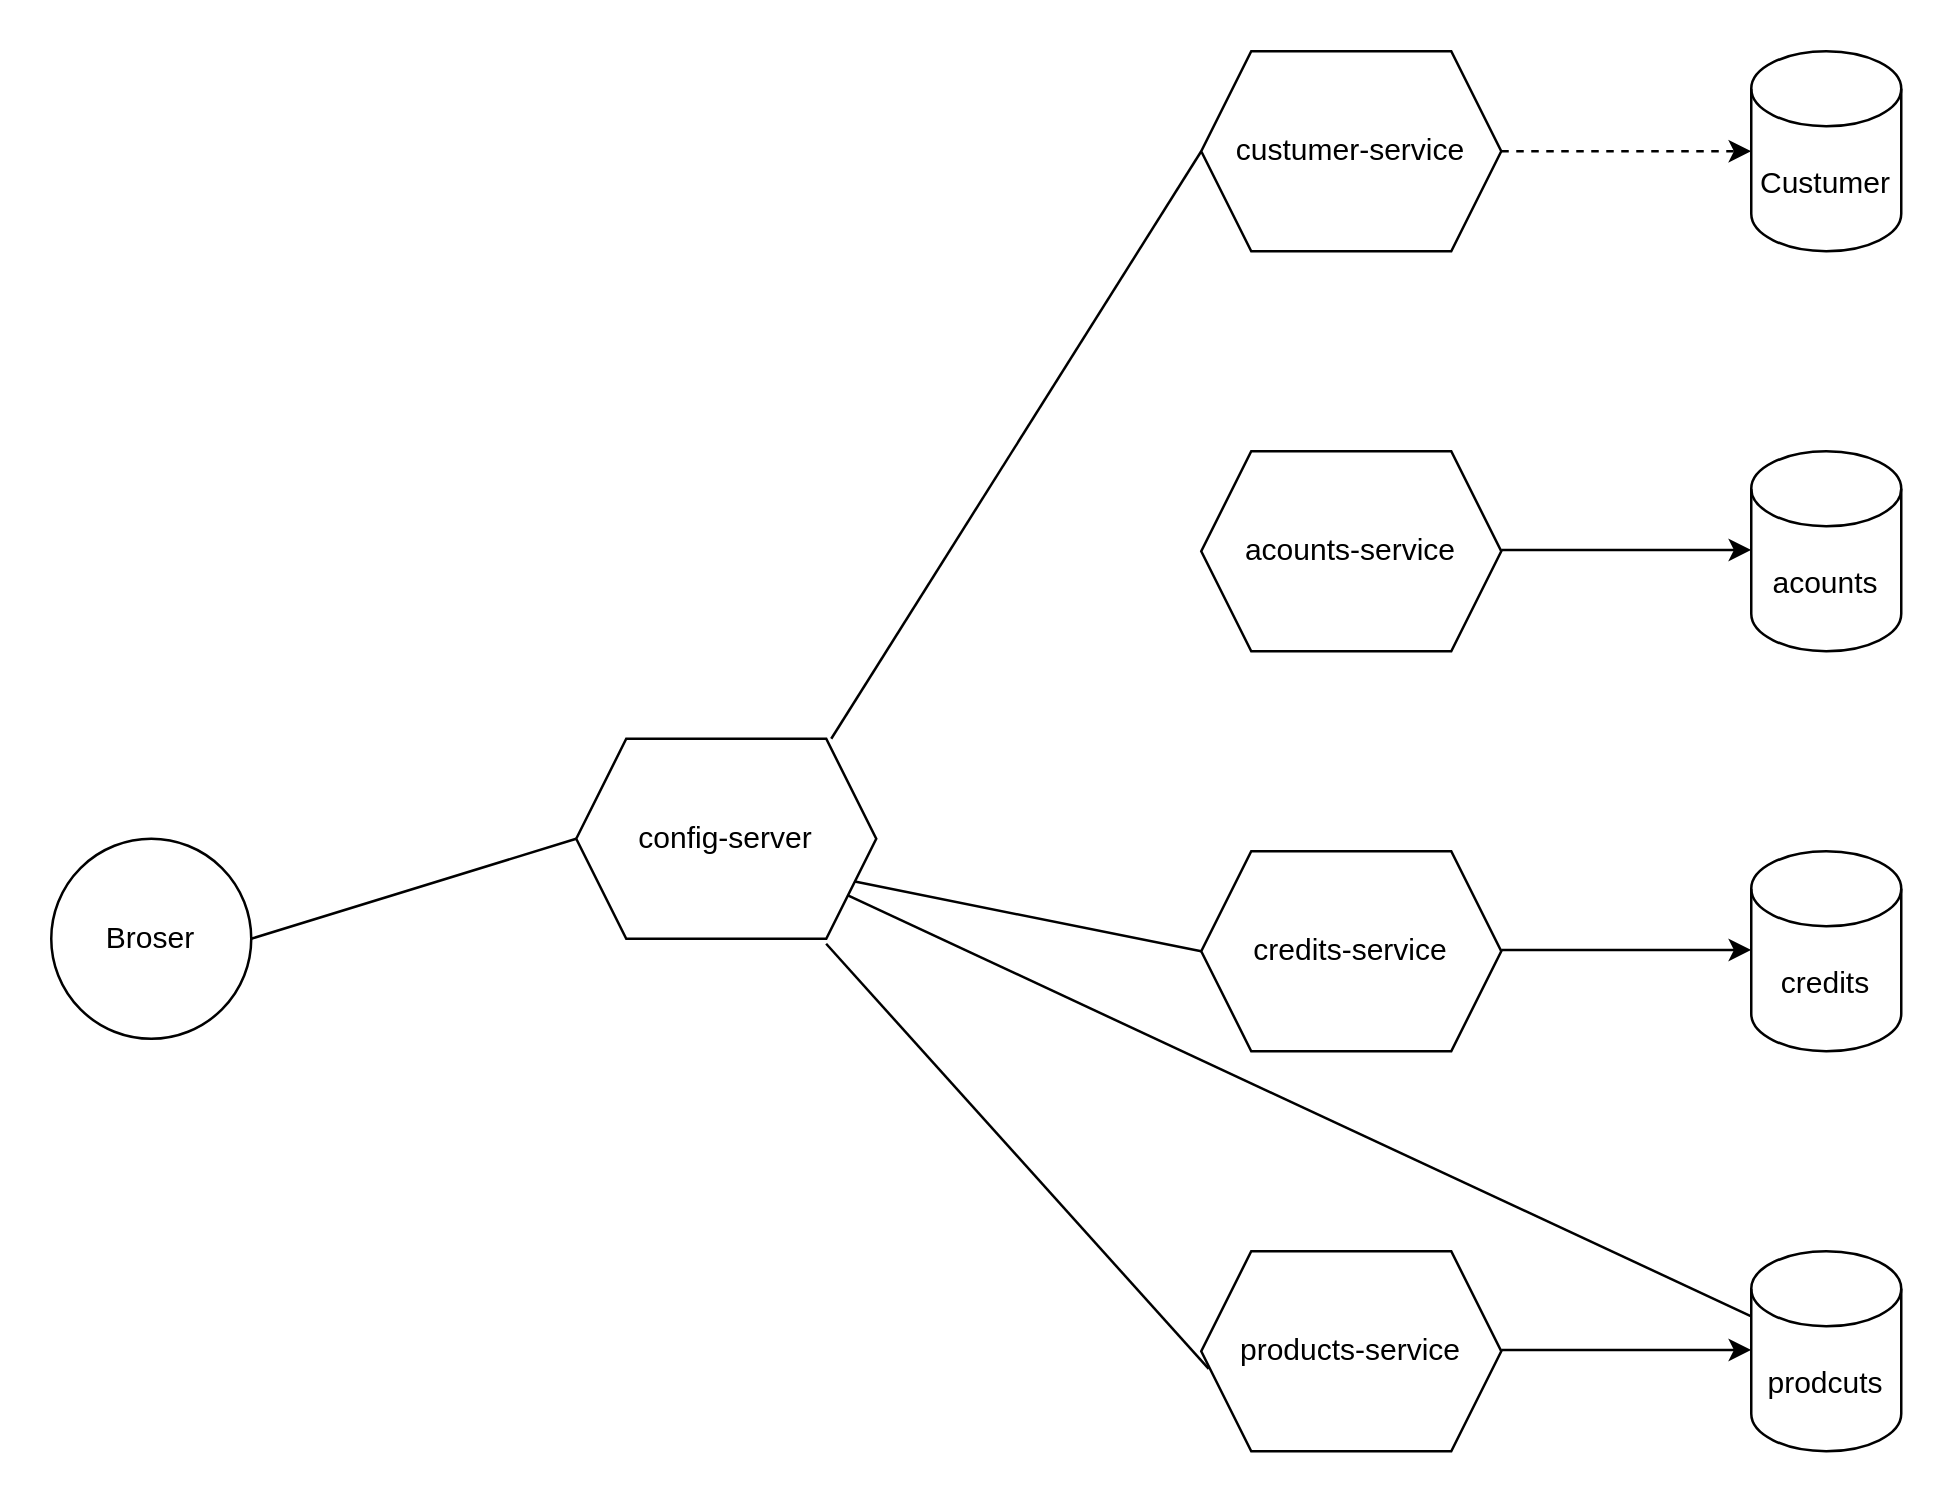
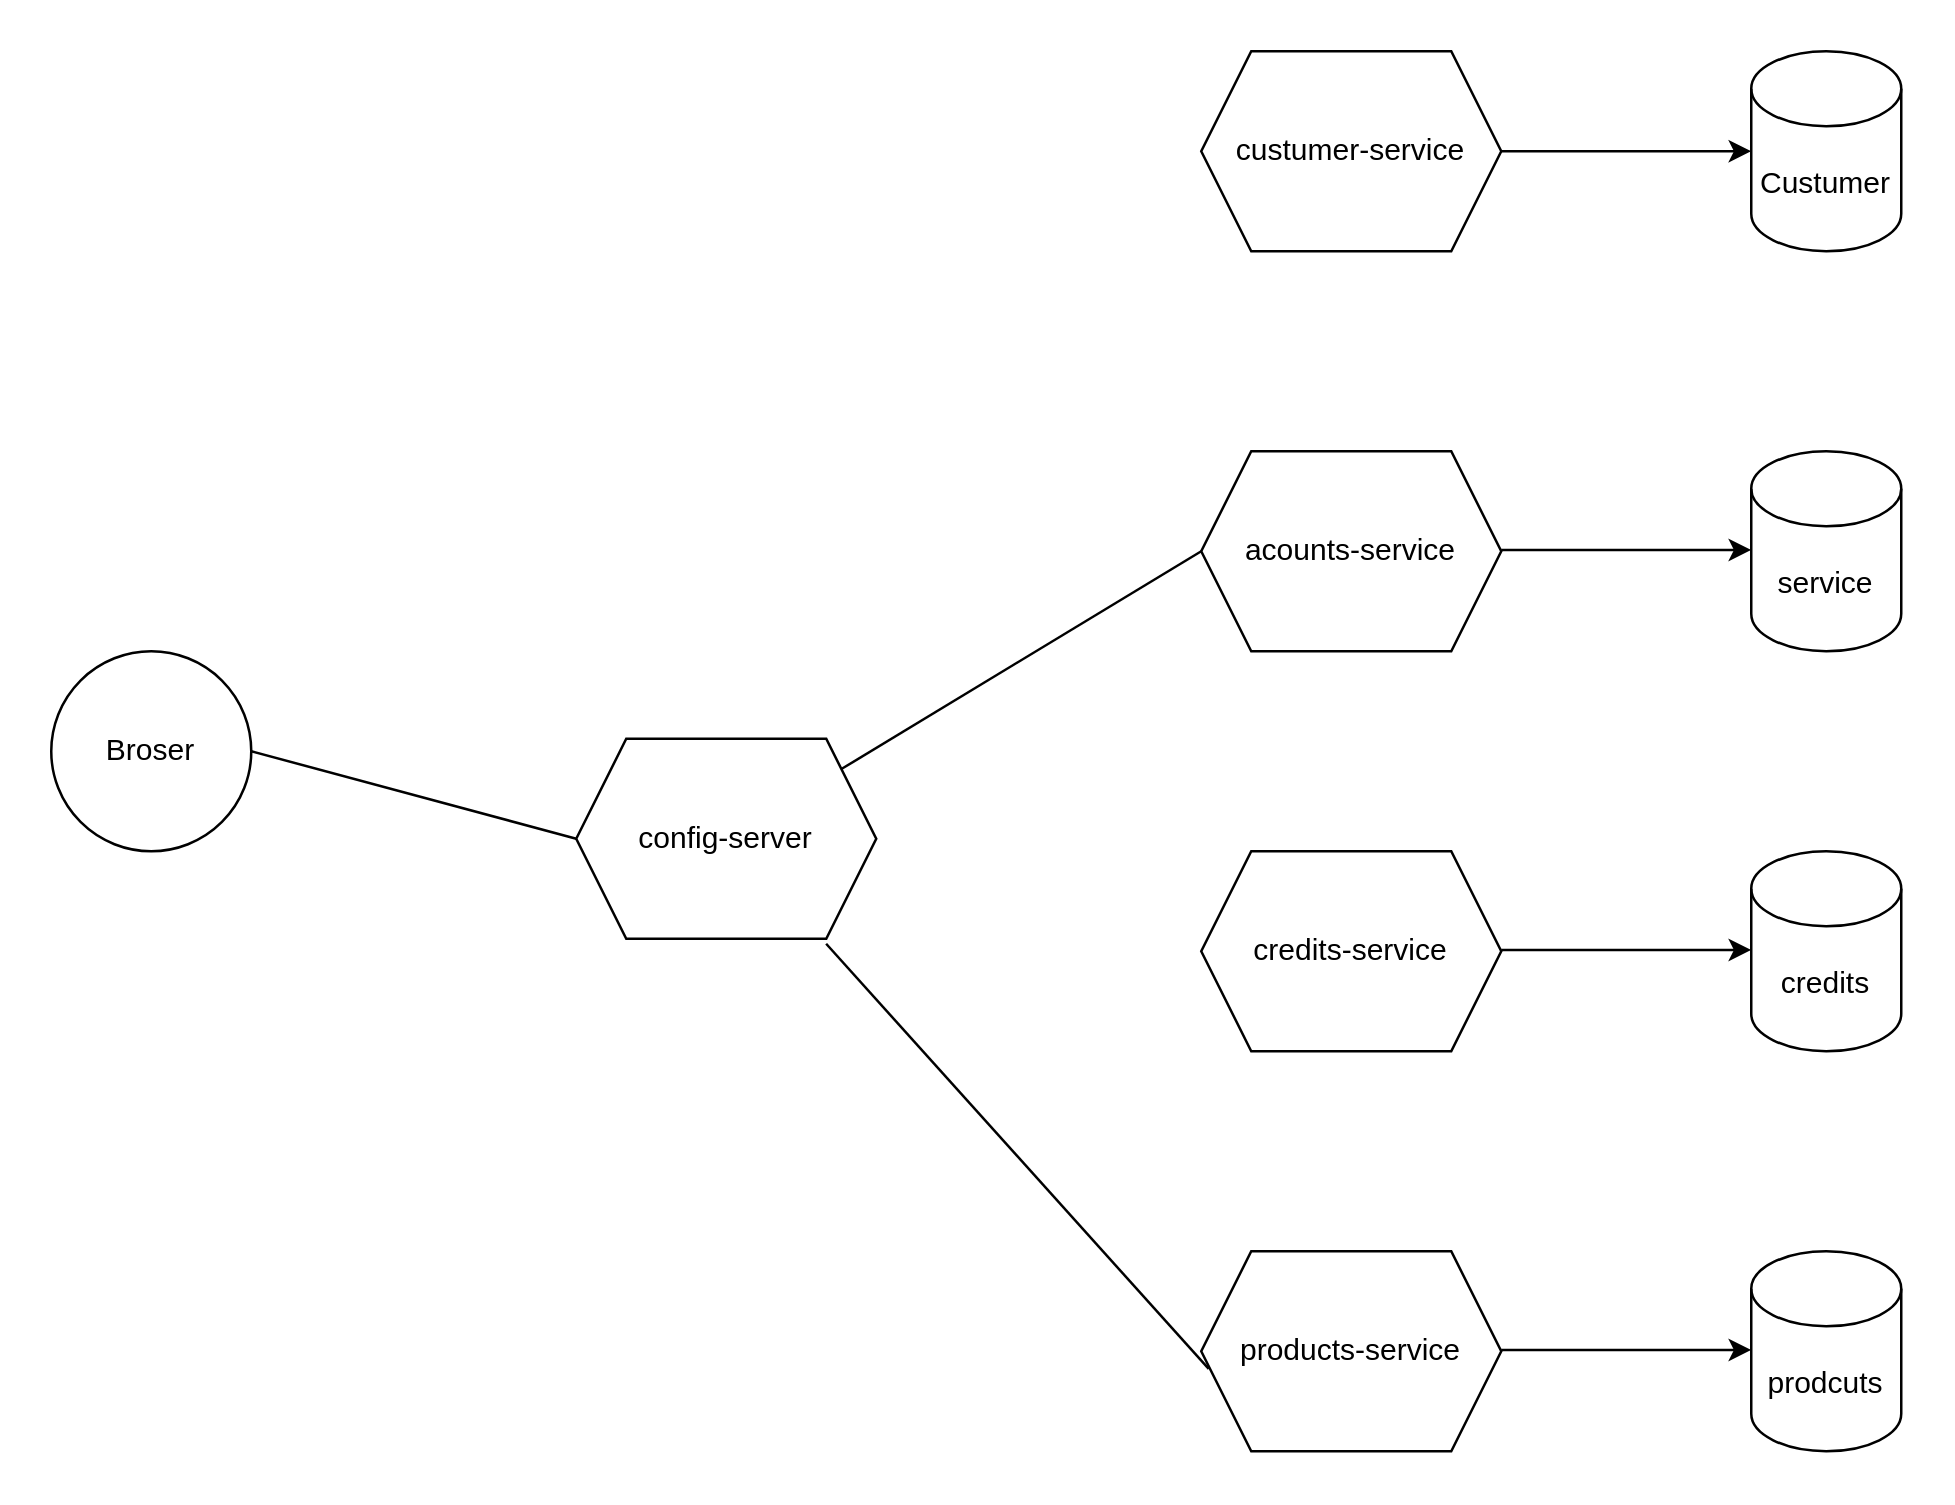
- <mxCell id="17" value="" style="endArrow=classic;html=1;rounded=0;exitX=1;exitY=0.5;exitDx=0;exitDy=0;entryX=0;entryY=0.5;entryDx=0;entryDy=0;entryPerimeter=0;dashed=1;" edge="1" parent="1" source="6" target="2"><mxGeometry width="50" height="50" relative="1" as="geometry"><mxPoint x="640" y="70" as="sourcePoint" /><mxPoint x="690" y="20" as="targetPoint" /></mxGeometry></mxCell>
+ <mxCell id="17" value="" style="endArrow=classic;html=1;rounded=0;exitX=1;exitY=0.5;exitDx=0;exitDy=0;entryX=0;entryY=0.5;entryDx=0;entryDy=0;entryPerimeter=0;" edge="1" parent="1" source="6" target="2"><mxGeometry width="50" height="50" relative="1" as="geometry"><mxPoint x="640" y="70" as="sourcePoint" /><mxPoint x="690" y="20" as="targetPoint" /></mxGeometry></mxCell>
- <mxCell id="13" value="" style="endArrow=none;html=1;rounded=0;exitX=0.85;exitY=0;exitDx=0;exitDy=0;exitPerimeter=0;entryX=0;entryY=0.5;entryDx=0;entryDy=0;" edge="1" parent="1" source="10" target="6"><mxGeometry width="50" height="50" relative="1" as="geometry"><mxPoint x="370" y="370" as="sourcePoint" /><mxPoint x="420" y="320" as="targetPoint" /></mxGeometry></mxCell>
- <mxCell id="4" value="acounts" style="shape=cylinder3;whiteSpace=wrap;html=1;boundedLbl=1;backgroundOutline=1;size=15;" vertex="1" parent="1"><mxGeometry x="700" y="180" width="60" height="80" as="geometry" /></mxCell>
+ <mxCell id="4" value="service" style="shape=cylinder3;whiteSpace=wrap;html=1;boundedLbl=1;backgroundOutline=1;size=15;" vertex="1" parent="1"><mxGeometry x="700" y="180" width="60" height="80" as="geometry" /></mxCell>
- <mxCell id="16" value="" style="endArrow=none;html=1;rounded=0;entryX=0;entryY=0.5;entryDx=0;entryDy=0;exitX=1;exitY=0.75;exitDx=0;exitDy=0;" edge="1" parent="1" source="10" target="8"><mxGeometry width="50" height="50" relative="1" as="geometry"><mxPoint x="359.995" y="329.56" as="sourcePoint" /><mxPoint x="500.43" y="270.43" as="targetPoint" /></mxGeometry></mxCell>
- <mxCell id="11" value="Broser" style="ellipse;whiteSpace=wrap;html=1;aspect=fixed;" vertex="1" parent="1"><mxGeometry x="20" y="335" width="80" height="80" as="geometry" /></mxCell>
+ <mxCell id="11" value="Broser" style="ellipse;whiteSpace=wrap;html=1;aspect=fixed;" vertex="1" parent="1"><mxGeometry x="20" y="260" width="80" height="80" as="geometry" /></mxCell>
- <mxCell id="15" value="" style="endArrow=none;html=1;rounded=0;" edge="1" parent="1" source="10" target="3"><mxGeometry width="50" height="50" relative="1" as="geometry"><mxPoint x="370" y="370" as="sourcePoint" /><mxPoint x="420" y="320" as="targetPoint" /></mxGeometry></mxCell>
+ <mxCell id="15" value="" style="endArrow=none;html=1;rounded=0;entryX=0;entryY=0.5;entryDx=0;entryDy=0;" edge="1" parent="1" source="10" target="7"><mxGeometry width="50" height="50" relative="1" as="geometry"><mxPoint x="370" y="370" as="sourcePoint" /><mxPoint x="420" y="320" as="targetPoint" /></mxGeometry></mxCell>
